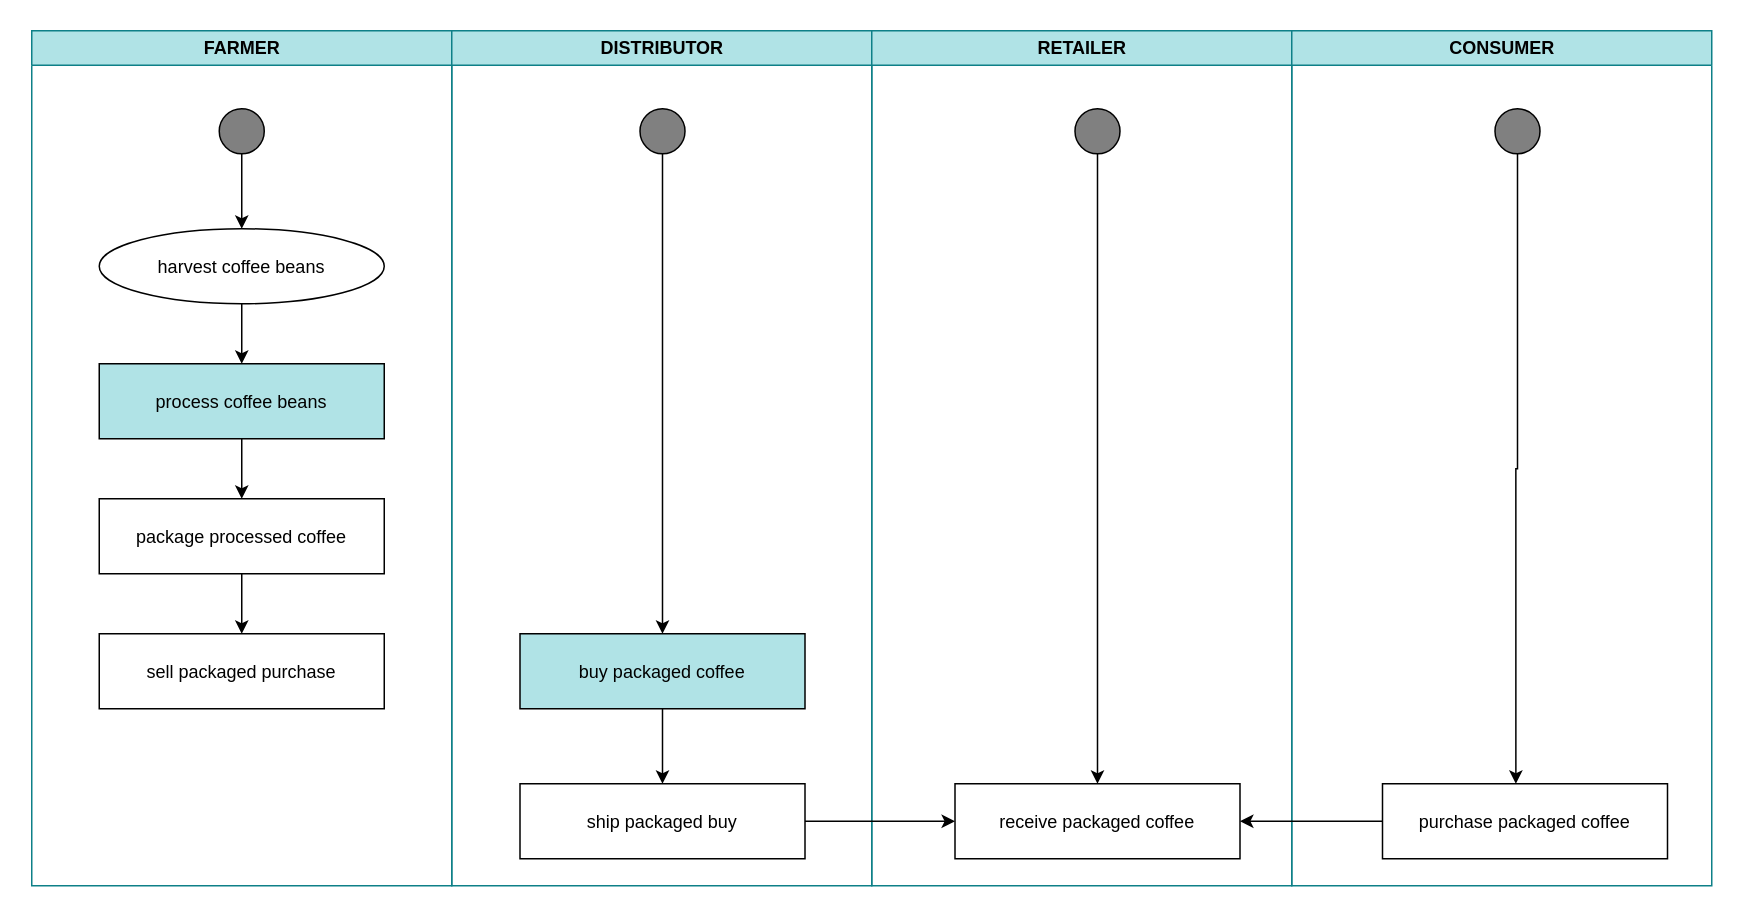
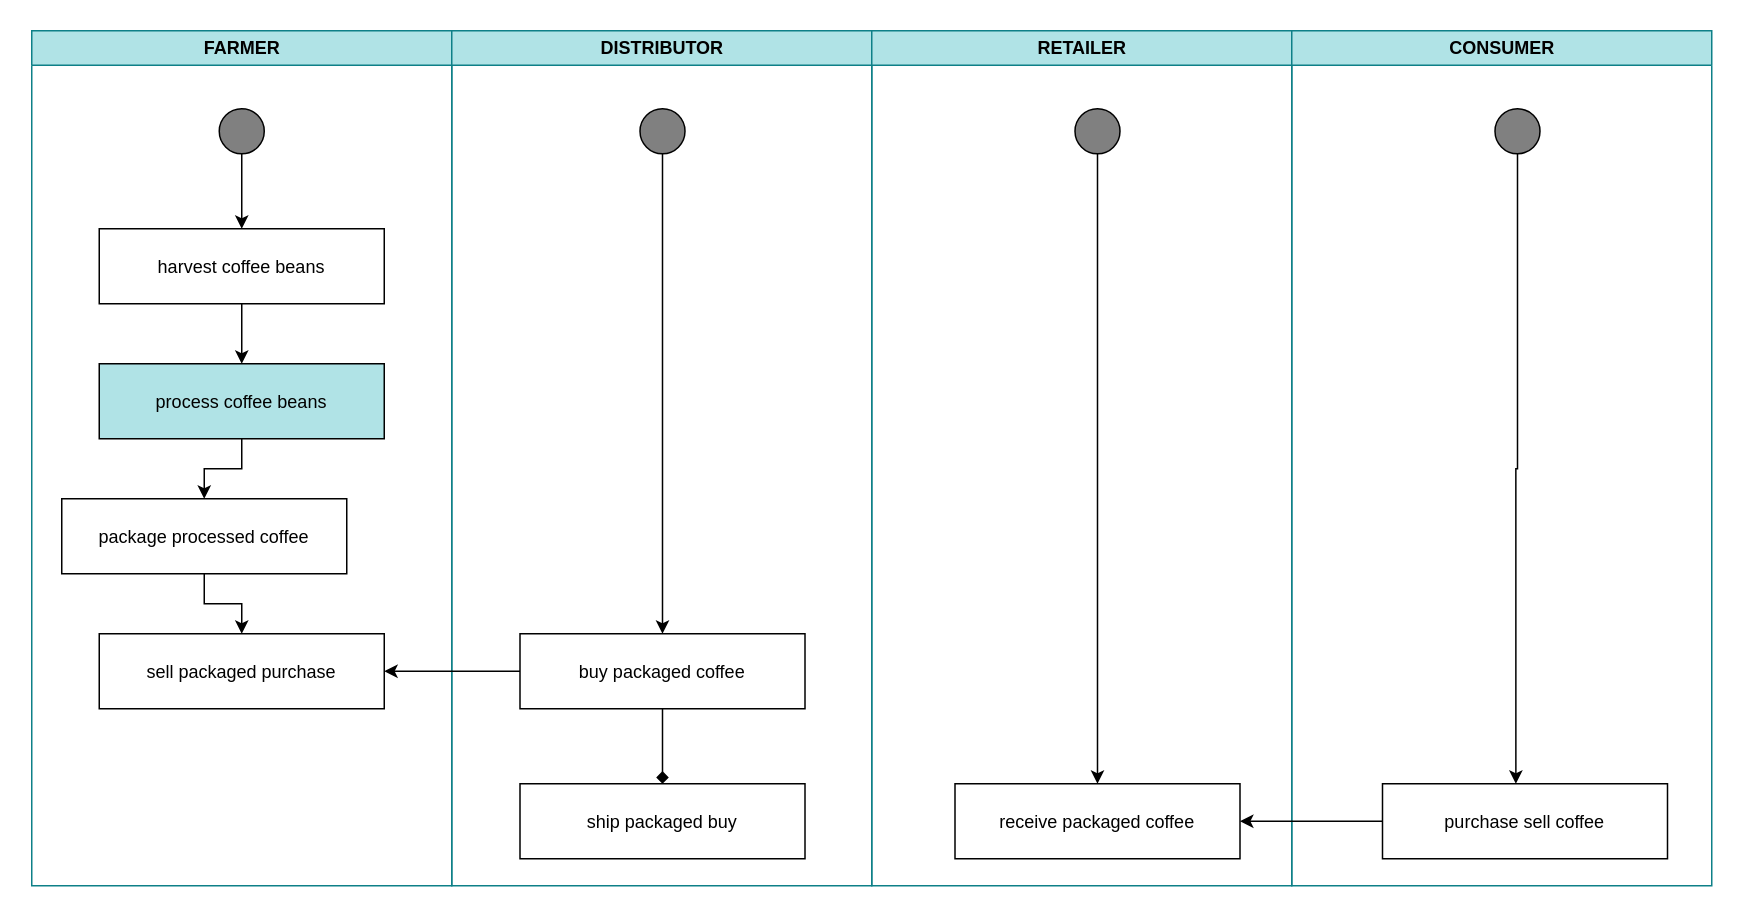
- <mxCell id="6" value="harvest coffee beans" style="ellipse;" parent="2" vertex="1"><mxGeometry x="45" y="132" width="190" height="50" as="geometry" /></mxCell>
+ <mxCell id="6" value="harvest coffee beans" style="" parent="2" vertex="1"><mxGeometry x="45" y="132" width="190" height="50" as="geometry" /></mxCell>
- <mxCell id="8" value="package processed coffee" style="" parent="2" vertex="1"><mxGeometry x="45" y="312" width="190" height="50" as="geometry" /></mxCell>
+ <mxCell id="8" value="package processed coffee" style="" parent="2" vertex="1"><mxGeometry x="20" y="312" width="190" height="50" as="geometry" /></mxCell>
+ <mxCell id="26" value="" style="endArrow=classic;html=1;exitX=0;exitY=0.5;exitDx=0;exitDy=0;entryX=1;entryY=0.5;entryDx=0;entryDy=0;" parent="1" source="15" target="9" edge="1"><mxGeometry width="50" height="50" relative="1" as="geometry"><mxPoint x="626" y="262" as="sourcePoint" /><mxPoint x="576" y="312" as="targetPoint" /></mxGeometry></mxCell>
- <mxCell id="15" value="buy packaged coffee" style="fillColor=#b0e3e6;" parent="12" vertex="1"><mxGeometry x="45.5" y="402" width="190" height="50" as="geometry" /></mxCell>
+ <mxCell id="15" value="buy packaged coffee" style="" parent="12" vertex="1"><mxGeometry x="45.5" y="402" width="190" height="50" as="geometry" /></mxCell>
- <mxCell id="14" style="edgeStyle=orthogonalEdgeStyle;rounded=0;orthogonalLoop=1;jettySize=auto;html=1;entryX=0.5;entryY=0;entryDx=0;entryDy=0;" edge="1" parent="12" source="15" target="13"><mxGeometry relative="1" as="geometry" /></mxCell>
+ <mxCell id="14" style="edgeStyle=orthogonalEdgeStyle;rounded=0;orthogonalLoop=1;jettySize=auto;html=1;entryX=0.5;entryY=0;entryDx=0;entryDy=0;endArrow=diamond;" edge="1" parent="12" source="15" target="13"><mxGeometry relative="1" as="geometry" /></mxCell>
- <mxCell id="27" style="edgeStyle=orthogonalEdgeStyle;rounded=0;orthogonalLoop=1;jettySize=auto;html=1;entryX=0;entryY=0.5;entryDx=0;entryDy=0;" edge="1" parent="1" source="13" target="19"><mxGeometry relative="1" as="geometry" /></mxCell>
- <mxCell id="23" value="purchase packaged coffee" style="" parent="22" vertex="1"><mxGeometry x="60.5" y="502" width="190" height="50" as="geometry" /></mxCell>
+ <mxCell id="23" value="purchase sell coffee" style="" parent="22" vertex="1"><mxGeometry x="60.5" y="502" width="190" height="50" as="geometry" /></mxCell>
